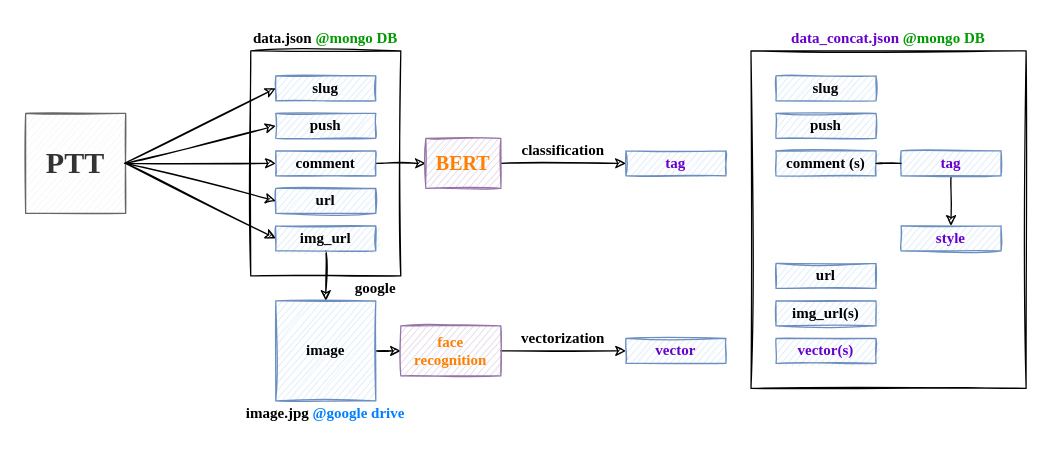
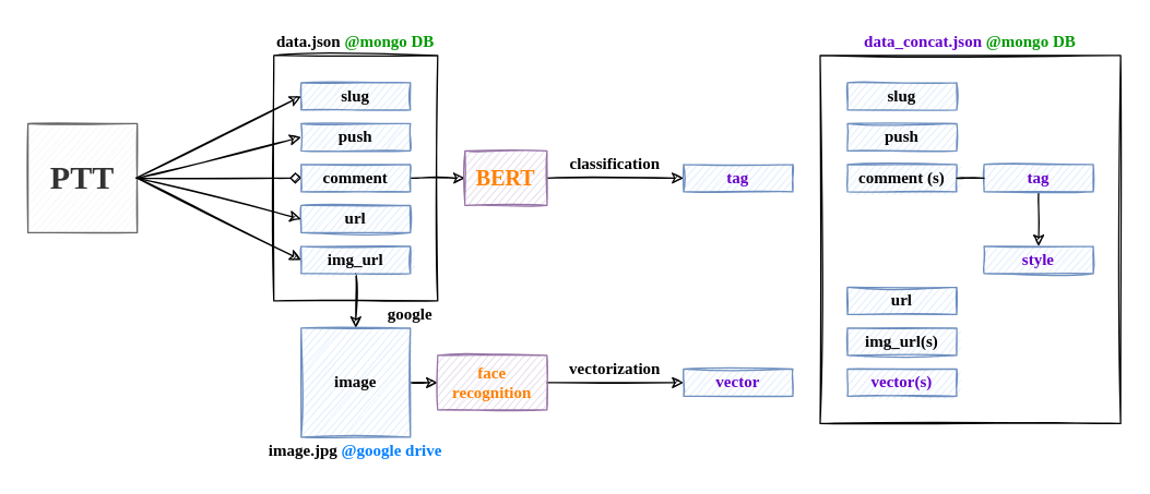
- <mxCell id="25" value="" style="endArrow=classic;html=1;exitX=1;exitY=0.5;exitDx=0;exitDy=0;entryX=0;entryY=0.5;entryDx=0;entryDy=0;fontFamily=Comic Sans MS;sketch=1;fontStyle=1" edge="1" parent="1" source="4" target="8"><mxGeometry width="50" height="50" relative="1" as="geometry"><mxPoint x="460" y="230" as="sourcePoint" /><mxPoint x="510" y="180" as="targetPoint" /></mxGeometry></mxCell>
+ <mxCell id="25" value="" style="endArrow=diamond;html=1;exitX=1;exitY=0.5;exitDx=0;exitDy=0;entryX=0;entryY=0.5;entryDx=0;entryDy=0;fontFamily=Comic Sans MS;sketch=1;fontStyle=1;" edge="1" parent="1" source="4" target="8"><mxGeometry width="50" height="50" relative="1" as="geometry"><mxPoint x="460" y="230" as="sourcePoint" /><mxPoint x="510" y="180" as="targetPoint" /></mxGeometry></mxCell>
